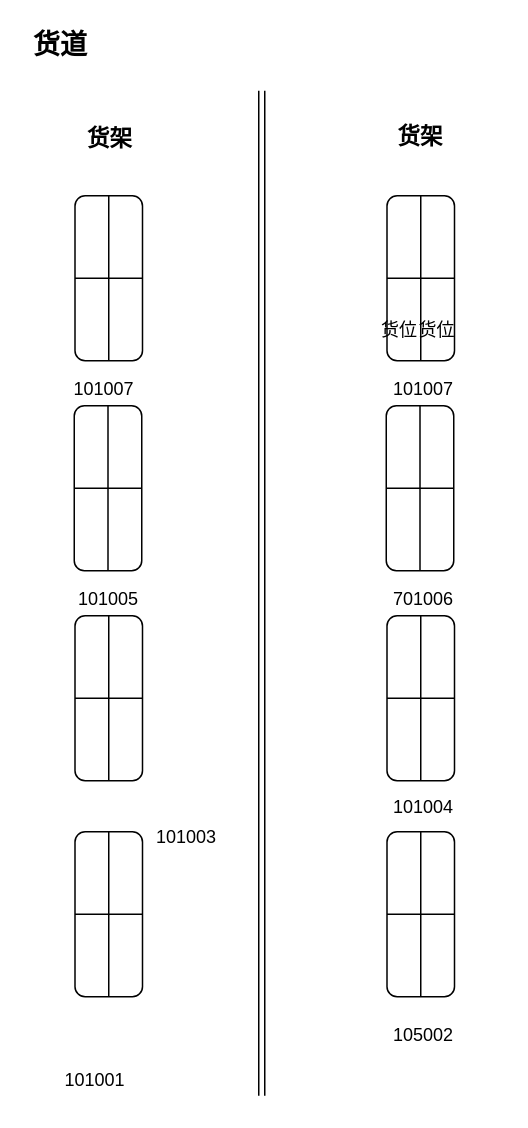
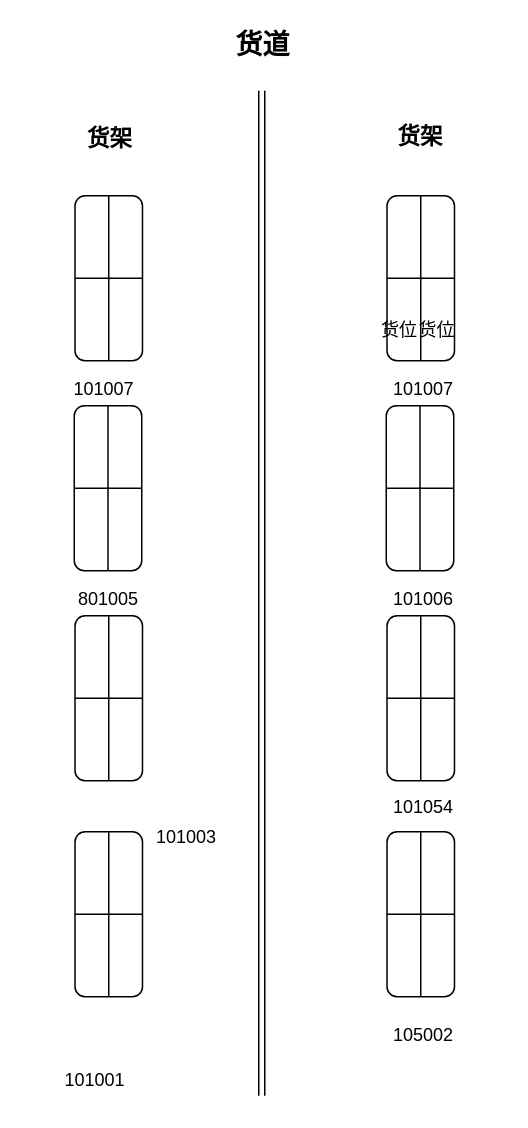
- <mxCell id="4" value="&lt;b&gt;&lt;font style=&quot;font-size: 18px&quot;&gt;货道&lt;/font&gt;&lt;/b&gt;" style="text;html=1;strokeColor=none;fillColor=none;align=center;verticalAlign=middle;whiteSpace=wrap;rounded=0;" vertex="1" parent="1"><mxGeometry x="20" y="20" width="40" height="20" as="geometry" /></mxCell>
+ <mxCell id="4" value="&lt;b&gt;&lt;font style=&quot;font-size: 18px&quot;&gt;货道&lt;/font&gt;&lt;/b&gt;" style="text;html=1;strokeColor=none;fillColor=none;align=center;verticalAlign=middle;whiteSpace=wrap;rounded=0;" vertex="1" parent="1"><mxGeometry x="155" y="20" width="40" height="20" as="geometry" /></mxCell>
- <mxCell id="39" value="101005" style="text;html=1;" vertex="1" parent="1"><mxGeometry x="49.5" y="385" width="70" height="30" as="geometry" /></mxCell>
+ <mxCell id="39" value="801005" style="text;html=1;" vertex="1" parent="1"><mxGeometry x="49.5" y="385" width="70" height="30" as="geometry" /></mxCell>
- <mxCell id="36" value="701006" style="text;html=1;" vertex="1" parent="1"><mxGeometry x="260" y="385" width="70" height="30" as="geometry" /></mxCell>
+ <mxCell id="36" value="101006" style="text;html=1;" vertex="1" parent="1"><mxGeometry x="260" y="385" width="70" height="30" as="geometry" /></mxCell>
- <mxCell id="35" value="101004" style="text;html=1;" vertex="1" parent="1"><mxGeometry x="260" y="524" width="70" height="30" as="geometry" /></mxCell>
+ <mxCell id="35" value="101054" style="text;html=1;" vertex="1" parent="1"><mxGeometry x="260" y="524" width="70" height="30" as="geometry" /></mxCell>
